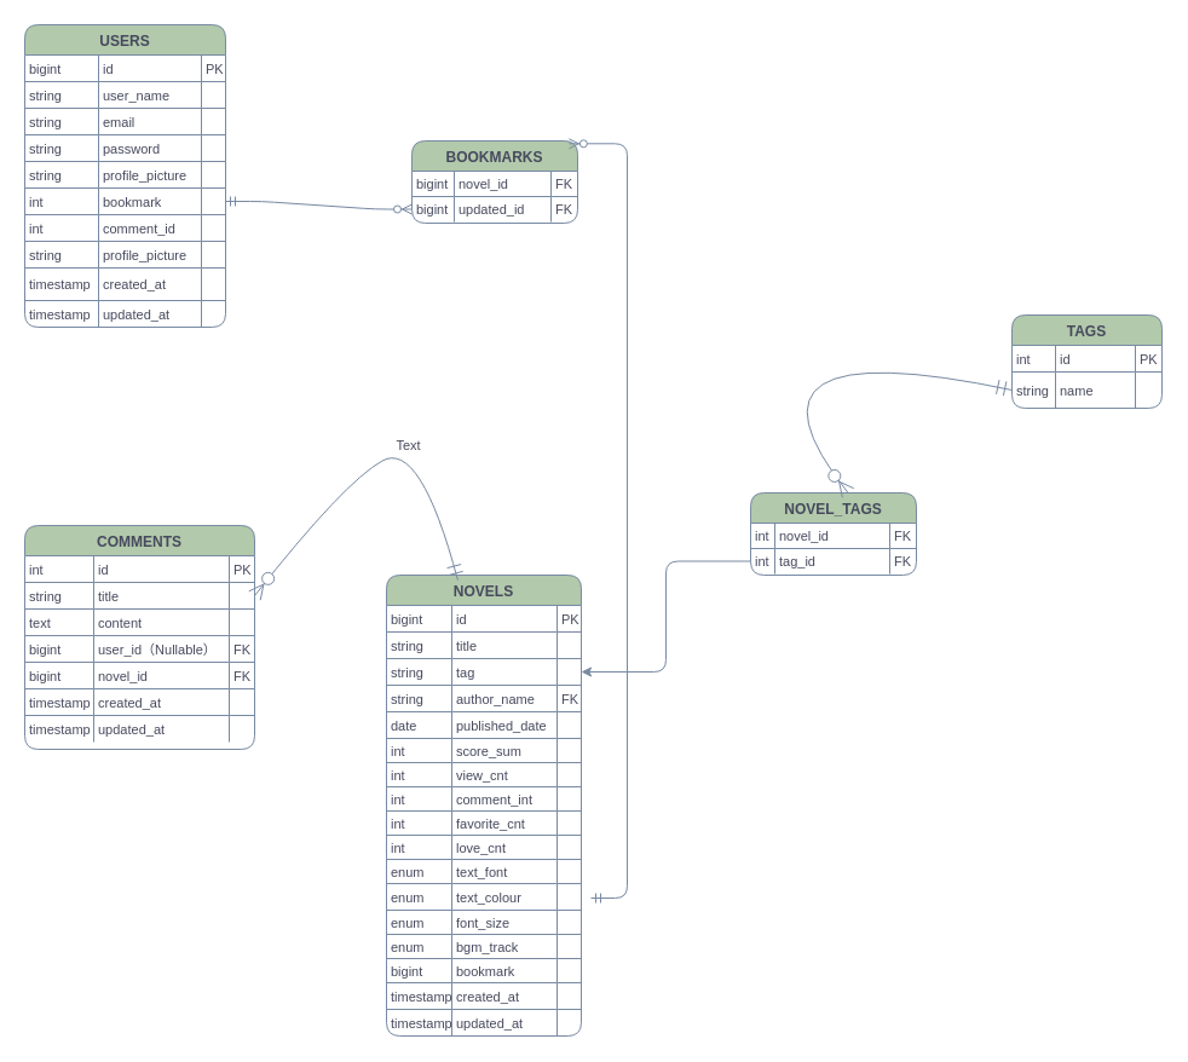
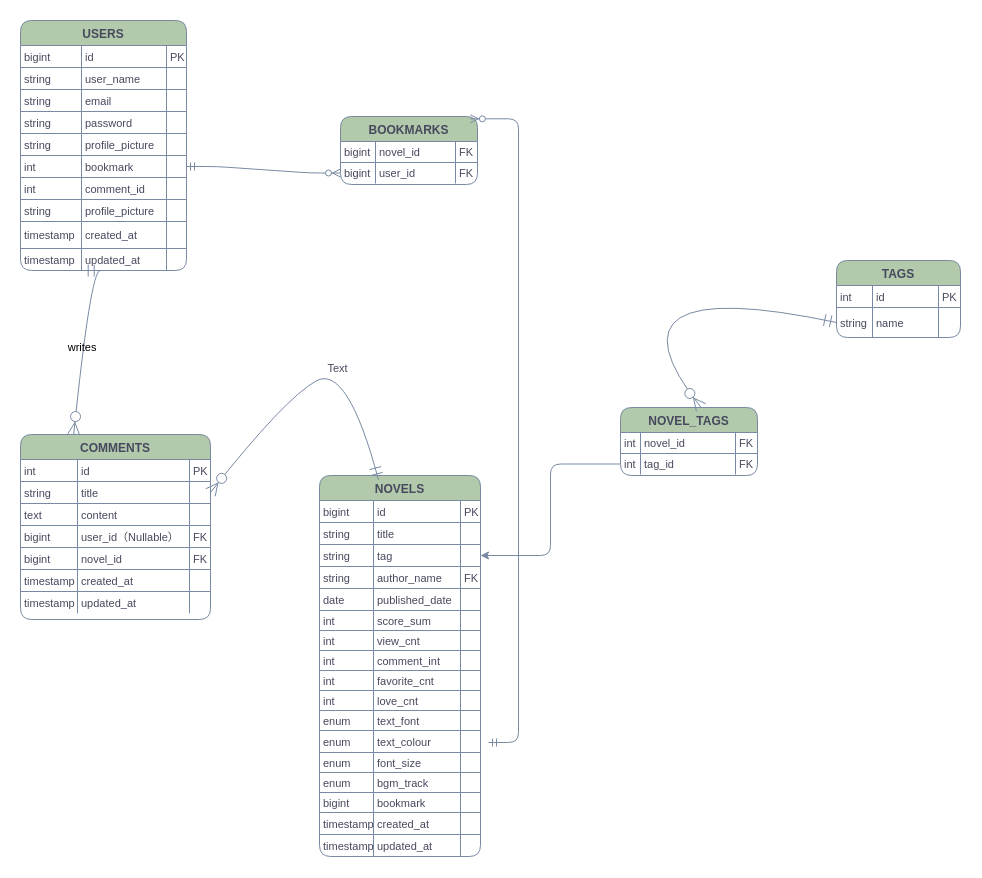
- <mxCell id="170" value="updated_id" style="shape=partialRectangle;connectable=0;fillColor=none;top=0;left=0;bottom=0;right=0;align=left;spacingLeft=2;overflow=hidden;fontSize=11;labelBackgroundColor=none;strokeColor=#788AA3;fontColor=#46495D;rounded=1;" parent="168" vertex="1"><mxGeometry x="35" width="80" height="21" as="geometry"><mxRectangle width="80" height="21" as="alternateBounds" /></mxGeometry></mxCell>
+ <mxCell id="170" value="user_id" style="shape=partialRectangle;connectable=0;fillColor=none;top=0;left=0;bottom=0;right=0;align=left;spacingLeft=2;overflow=hidden;fontSize=11;labelBackgroundColor=none;strokeColor=#788AA3;fontColor=#46495D;rounded=1;" parent="168" vertex="1"><mxGeometry x="35" width="80" height="21" as="geometry"><mxRectangle width="80" height="21" as="alternateBounds" /></mxGeometry></mxCell>
+ <mxCell id="159" value="writes" style="curved=1;startArrow=ERmandOne;startSize=10;;endArrow=ERzeroToMany;endSize=10;;exitX=0.48;exitY=1;entryX=0.28;entryY=0;labelBackgroundColor=none;strokeColor=#788AA3;fontColor=default;" parent="1" source="2" target="112" edge="1"><mxGeometry x="-0.002" relative="1" as="geometry"><Array as="points"><mxPoint x="90" y="270" /></Array><mxPoint as="offset" /></mxGeometry></mxCell>
